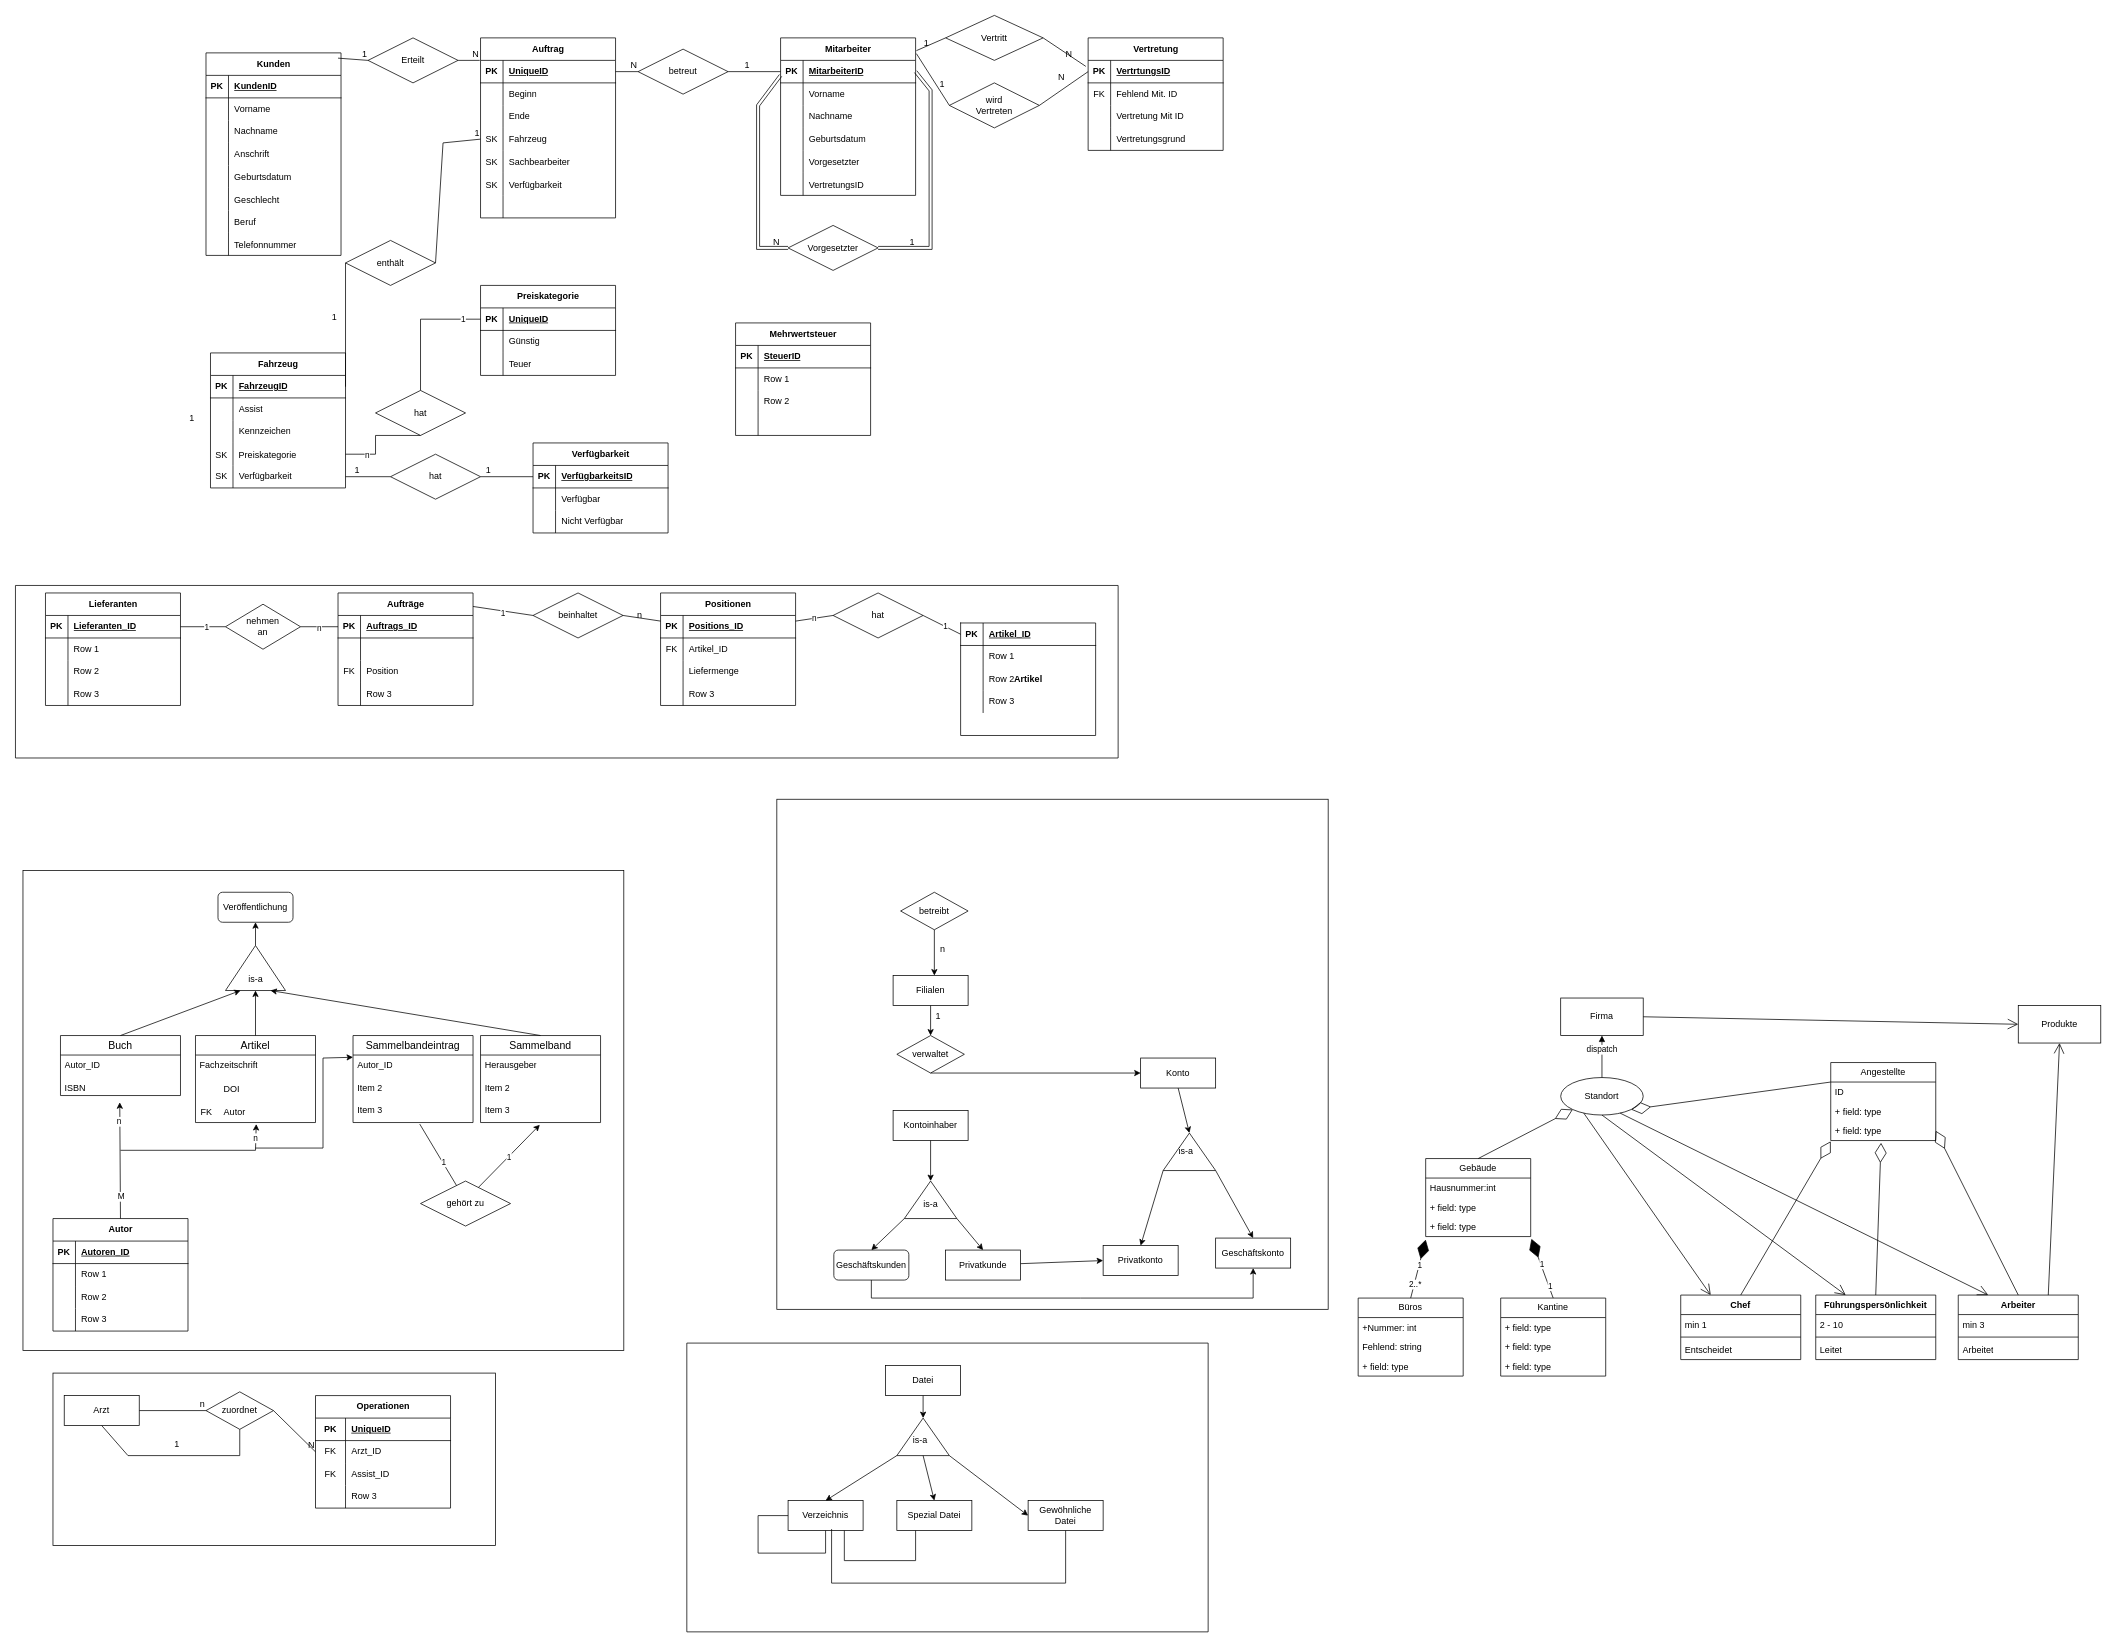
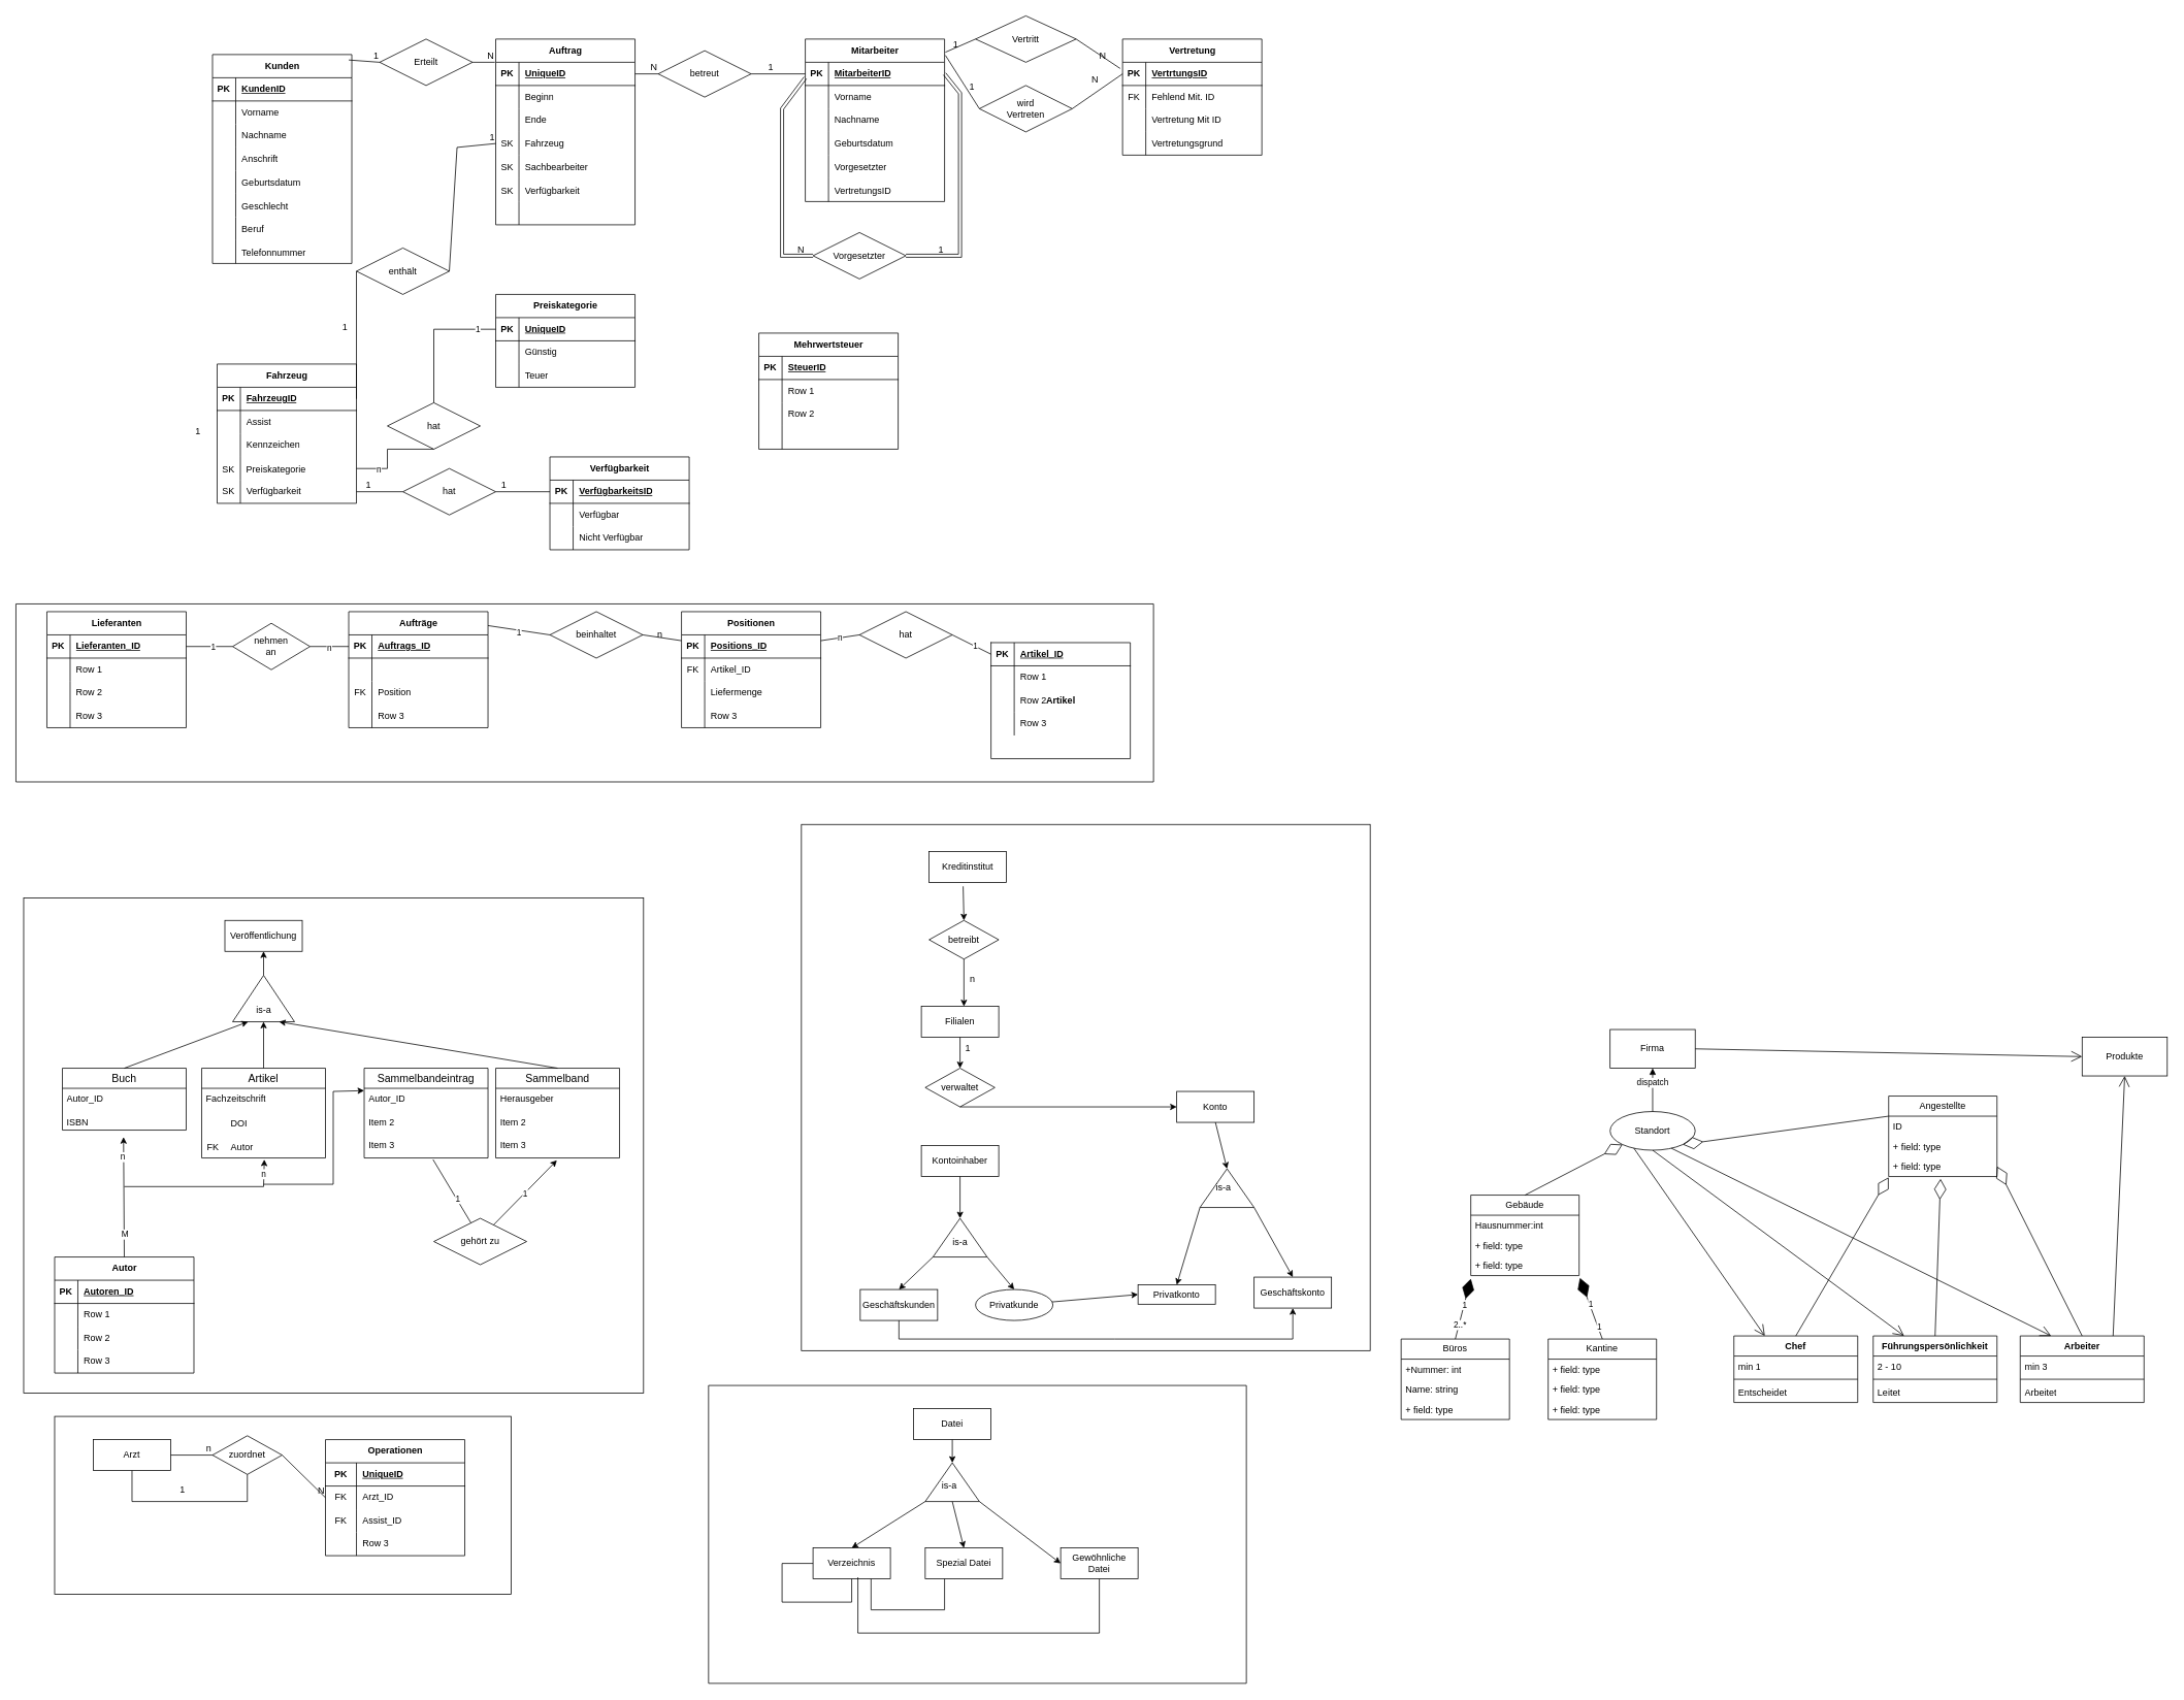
+ <mxCell id="290" value="Kreditinstitut" style="whiteSpace=wrap;html=1;align=center;" vertex="1" parent="1"><mxGeometry x="1200" y="1100" width="100" height="40" as="geometry" /></mxCell>
+ <mxCell id="298" value="" style="endArrow=classic;html=1;rounded=0;entryX=0.5;entryY=0;entryDx=0;entryDy=0;exitX=0.44;exitY=1.125;exitDx=0;exitDy=0;exitPerimeter=0;" edge="1" parent="1" source="290" target="296"><mxGeometry width="50" height="50" relative="1" as="geometry"><mxPoint x="1050" y="1270" as="sourcePoint" /><mxPoint x="1100" y="1220" as="targetPoint" /></mxGeometry></mxCell>
- <mxCell id="206" value="Veröffentlichung" style="whiteSpace=wrap;html=1;align=center;rounded=1;" vertex="1" parent="1"><mxGeometry x="290" y="1189" width="100" height="40" as="geometry" /></mxCell>
+ <mxCell id="206" value="Veröffentlichung" style="whiteSpace=wrap;html=1;align=center;" vertex="1" parent="1"><mxGeometry x="290" y="1189" width="100" height="40" as="geometry" /></mxCell>
- <mxCell id="342" value="Privatkonto" style="whiteSpace=wrap;html=1;align=center;" vertex="1" parent="1"><mxGeometry x="1470" y="1660" width="100" height="40" as="geometry" /></mxCell>
+ <mxCell id="342" value="Privatkonto" style="whiteSpace=wrap;html=1;align=center;" vertex="1" parent="1"><mxGeometry x="1470" y="1660" width="100" height="25" as="geometry" /></mxCell>
- <mxCell id="293" value="Geschäftskunden" style="whiteSpace=wrap;html=1;align=center;rounded=1;" vertex="1" parent="1"><mxGeometry x="1111" y="1666" width="100" height="40" as="geometry" /></mxCell>
+ <mxCell id="293" value="Geschäftskunden" style="whiteSpace=wrap;html=1;align=center;" vertex="1" parent="1"><mxGeometry x="1111" y="1666" width="100" height="40" as="geometry" /></mxCell>
- <mxCell id="294" value="Privatkunde" style="whiteSpace=wrap;html=1;align=center;" vertex="1" parent="1"><mxGeometry x="1260" y="1666" width="100" height="40" as="geometry" /></mxCell>
+ <mxCell id="294" value="Privatkunde" style="ellipse;whiteSpace=wrap;html=1;align=center;" vertex="1" parent="1"><mxGeometry x="1260" y="1666" width="100" height="40" as="geometry" /></mxCell>
- <mxCell id="362" value="Fehlend: string" style="text;strokeColor=none;fillColor=none;align=left;verticalAlign=top;spacingLeft=4;spacingRight=4;overflow=hidden;rotatable=0;points=[[0,0.5],[1,0.5]];portConstraint=eastwest;whiteSpace=wrap;html=1;" vertex="1" parent="360"><mxGeometry y="52" width="140" height="26" as="geometry" /></mxCell>
+ <mxCell id="362" value="Name: string" style="text;strokeColor=none;fillColor=none;align=left;verticalAlign=top;spacingLeft=4;spacingRight=4;overflow=hidden;rotatable=0;points=[[0,0.5],[1,0.5]];portConstraint=eastwest;whiteSpace=wrap;html=1;" vertex="1" parent="360"><mxGeometry y="52" width="140" height="26" as="geometry" /></mxCell>
- <mxCell id="306" value="Arzt" style="whiteSpace=wrap;html=1;align=center;" vertex="1" parent="1"><mxGeometry x="85" y="1860" width="100" height="40" as="geometry" /></mxCell>
+ <mxCell id="306" value="Arzt" style="whiteSpace=wrap;html=1;align=center;" vertex="1" parent="1"><mxGeometry x="120" y="1860" width="100" height="40" as="geometry" /></mxCell>
